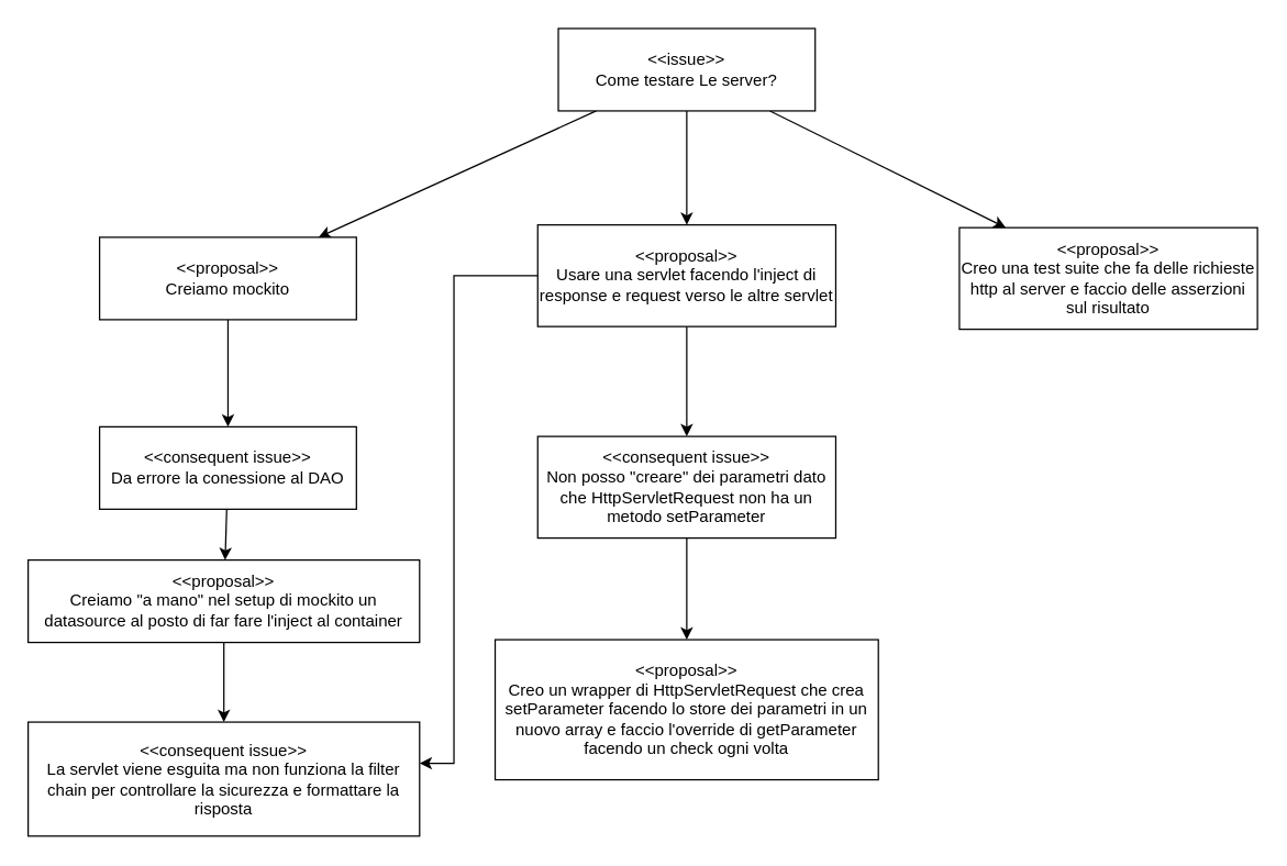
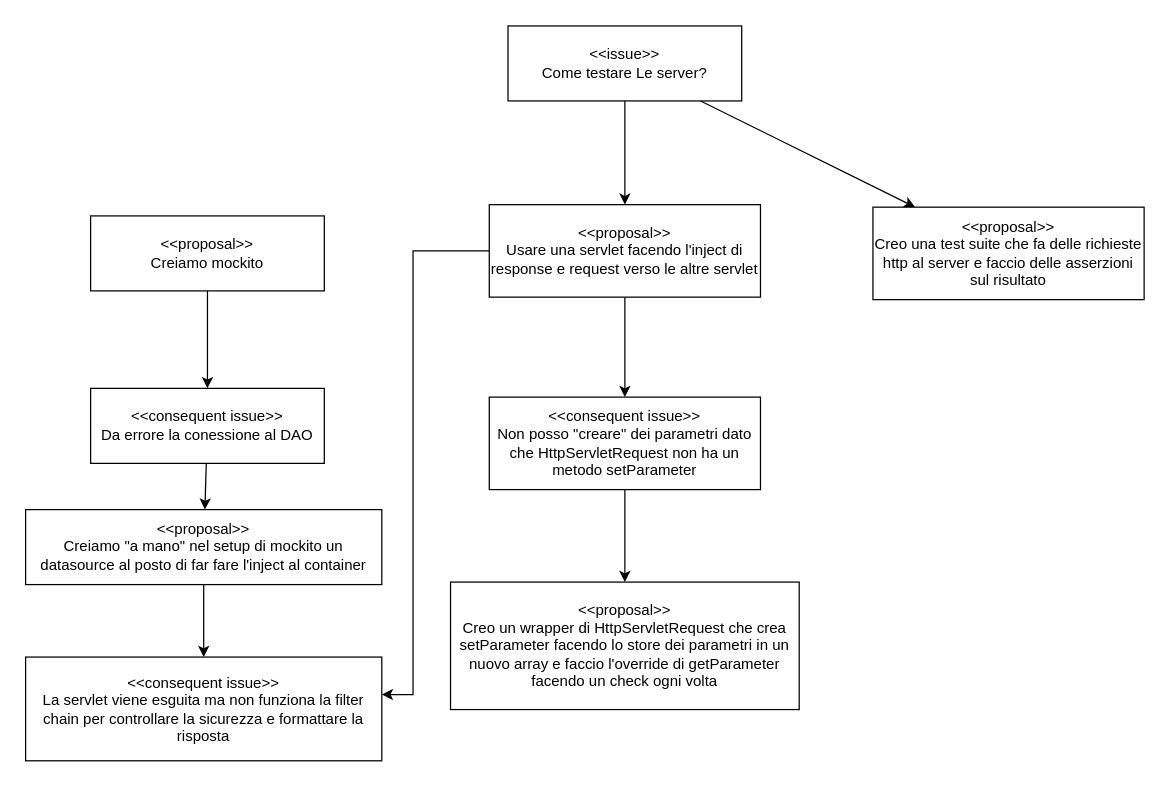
- <mxCell id="2" style="rounded=0;orthogonalLoop=1;jettySize=auto;html=1;" edge="1" parent="1" source="5" target="7"><mxGeometry relative="1" as="geometry" /></mxCell>
